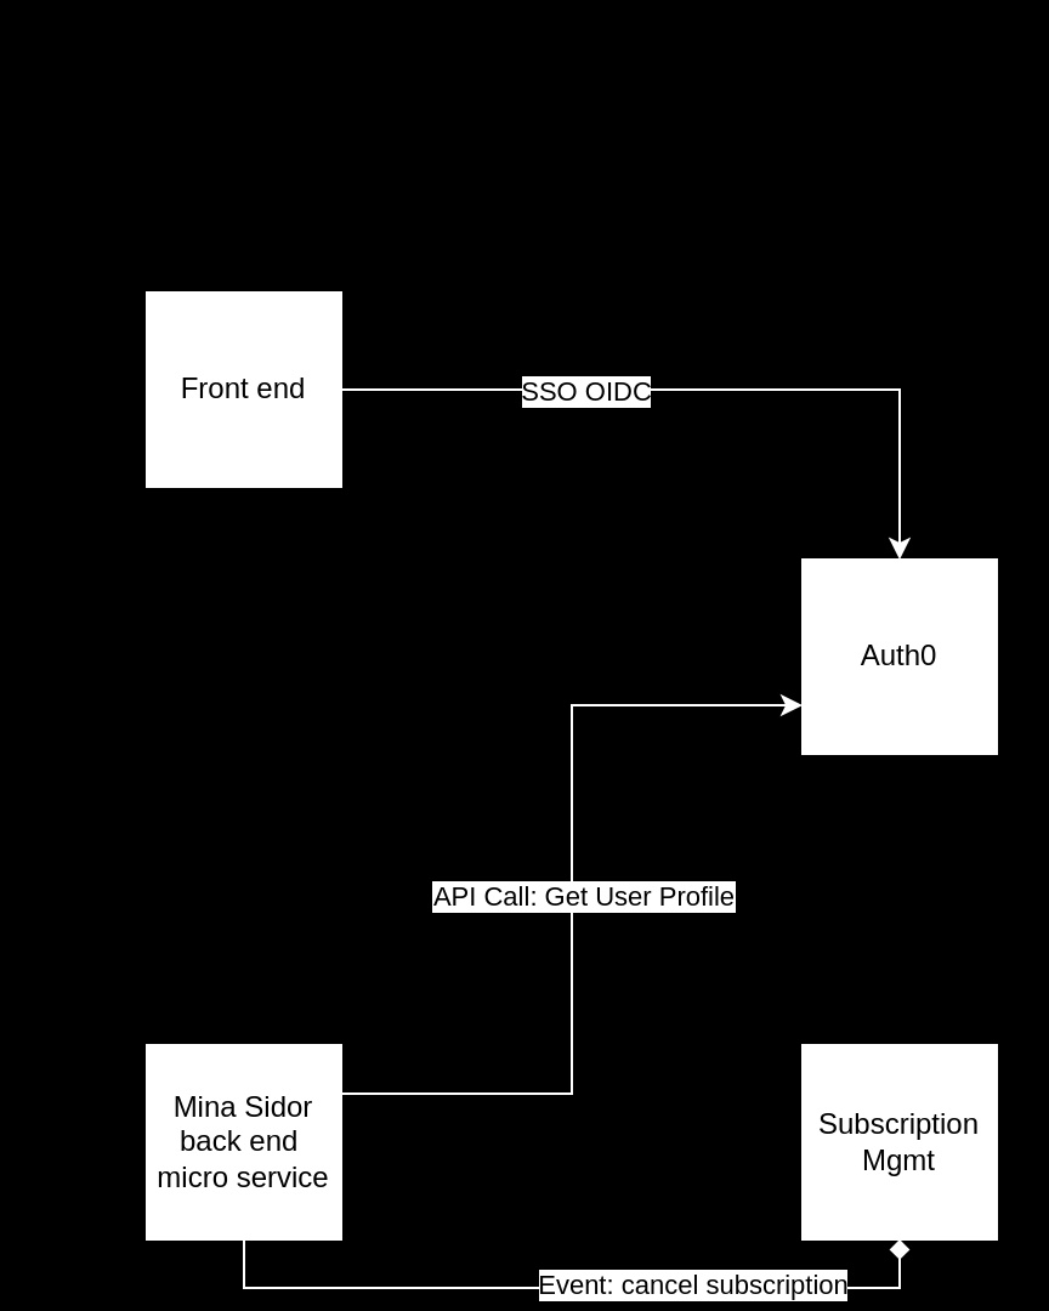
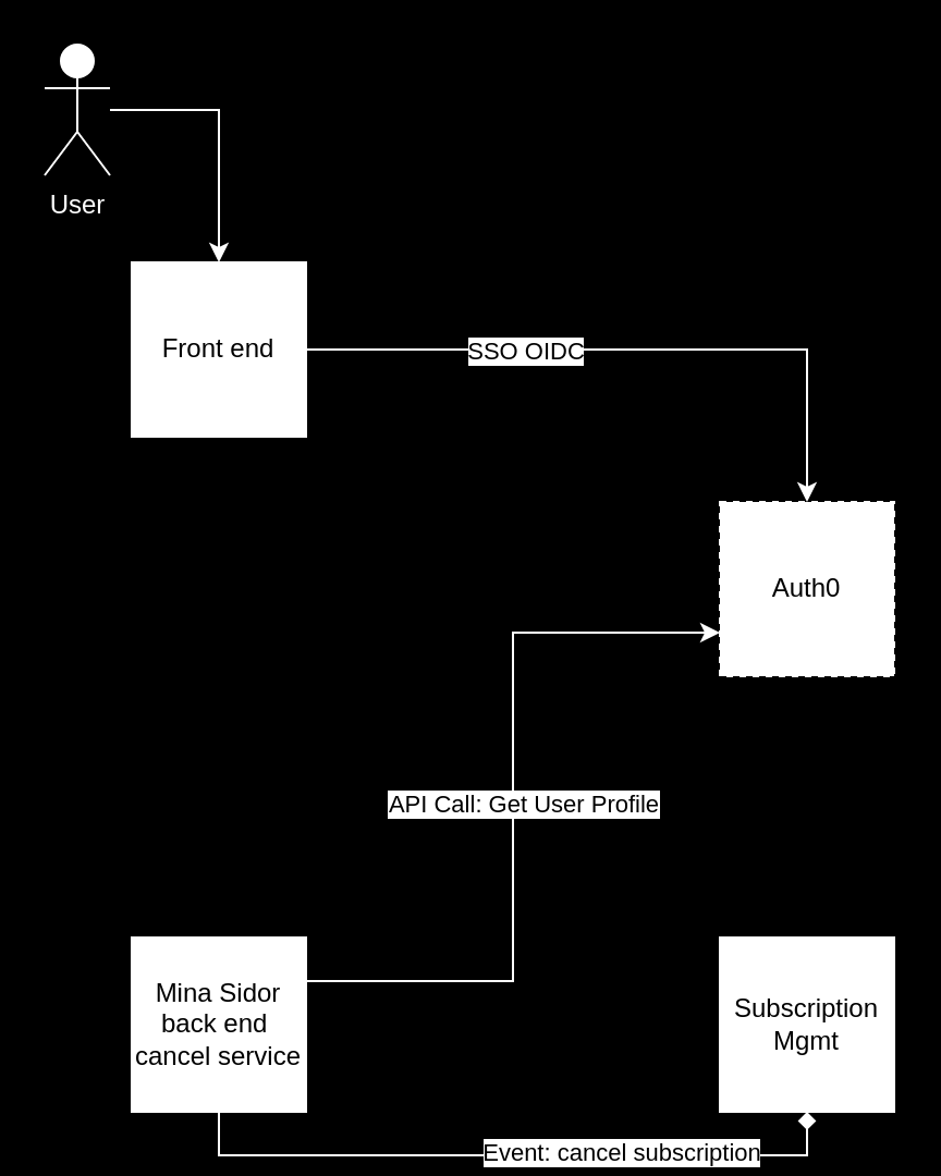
+ <mxCell id="13" value="&lt;font color=&quot;#ffffff&quot;&gt;User&lt;/font&gt;" style="shape=umlActor;verticalLabelPosition=bottom;verticalAlign=top;html=1;outlineConnect=0;strokeColor=#FFFFFF;" parent="1" vertex="1"><mxGeometry x="20" y="20" width="30" height="60" as="geometry" /></mxCell>
+ <mxCell id="12" style="edgeStyle=orthogonalEdgeStyle;rounded=0;orthogonalLoop=1;jettySize=auto;html=1;entryX=0.5;entryY=0;entryDx=0;entryDy=0;strokeColor=#FFFFFF;" parent="1" source="13" target="4" edge="1"><mxGeometry relative="1" as="geometry" /></mxCell>
- <mxCell id="5" value="Auth0" style="whiteSpace=wrap;html=1;aspect=fixed;strokeColor=#FFFFFF;" parent="1" vertex="1"><mxGeometry x="330" y="230" width="80" height="80" as="geometry" /></mxCell>
+ <mxCell id="5" value="Auth0" style="whiteSpace=wrap;html=1;aspect=fixed;strokeColor=#FFFFFF;dashed=1;" parent="1" vertex="1"><mxGeometry x="330" y="230" width="80" height="80" as="geometry" /></mxCell>
- <mxCell id="11" value="Mina Sidor&lt;div&gt;back end&amp;nbsp;&lt;br&gt;&lt;/div&gt;&lt;div&gt;micro service&lt;/div&gt;" style="whiteSpace=wrap;html=1;aspect=fixed;strokeColor=#FFFFFF;" parent="1" vertex="1"><mxGeometry x="60" y="430" width="80" height="80" as="geometry" /></mxCell>
+ <mxCell id="11" value="Mina Sidor&lt;div&gt;back end&amp;nbsp;&lt;br&gt;&lt;/div&gt;&lt;div&gt;cancel service&lt;/div&gt;" style="whiteSpace=wrap;html=1;aspect=fixed;strokeColor=#FFFFFF;" parent="1" vertex="1"><mxGeometry x="60" y="430" width="80" height="80" as="geometry" /></mxCell>
